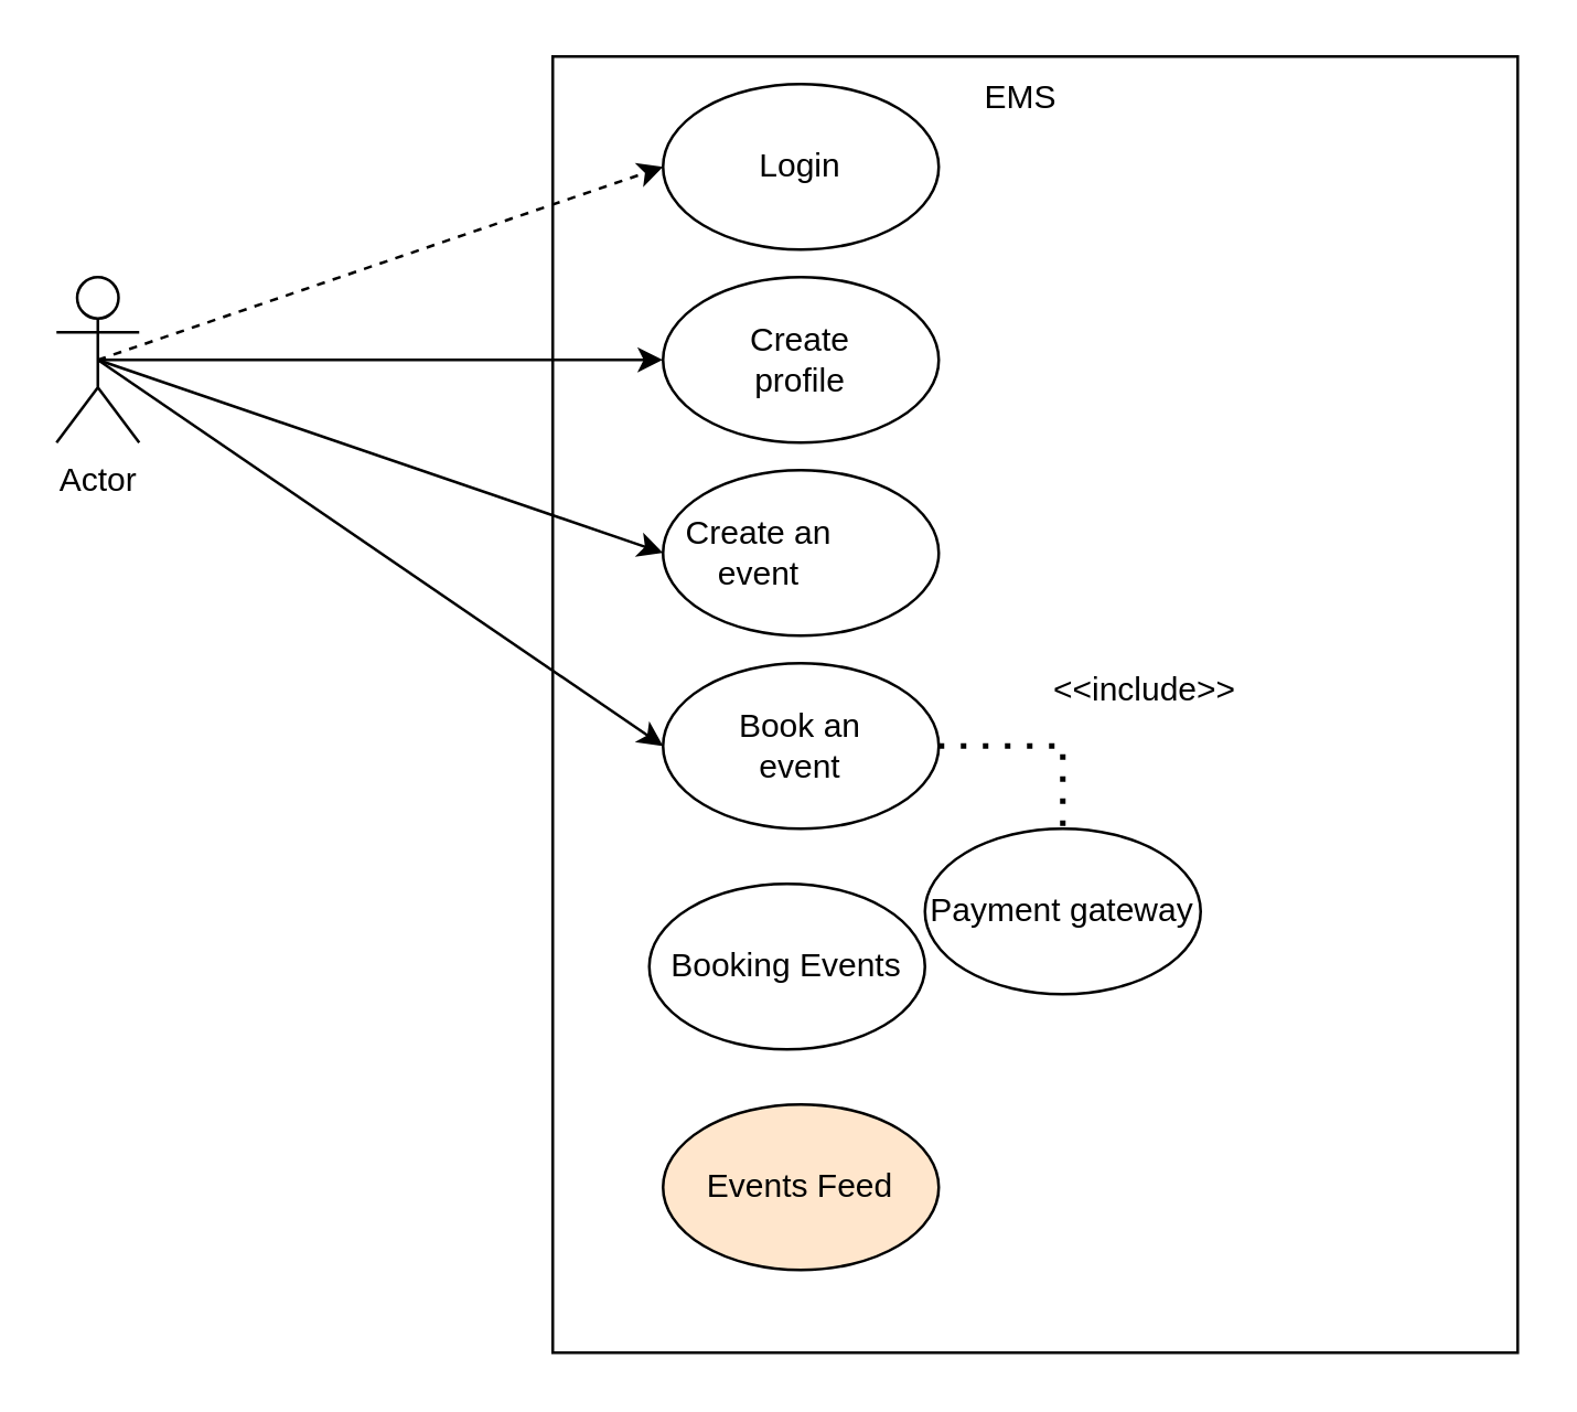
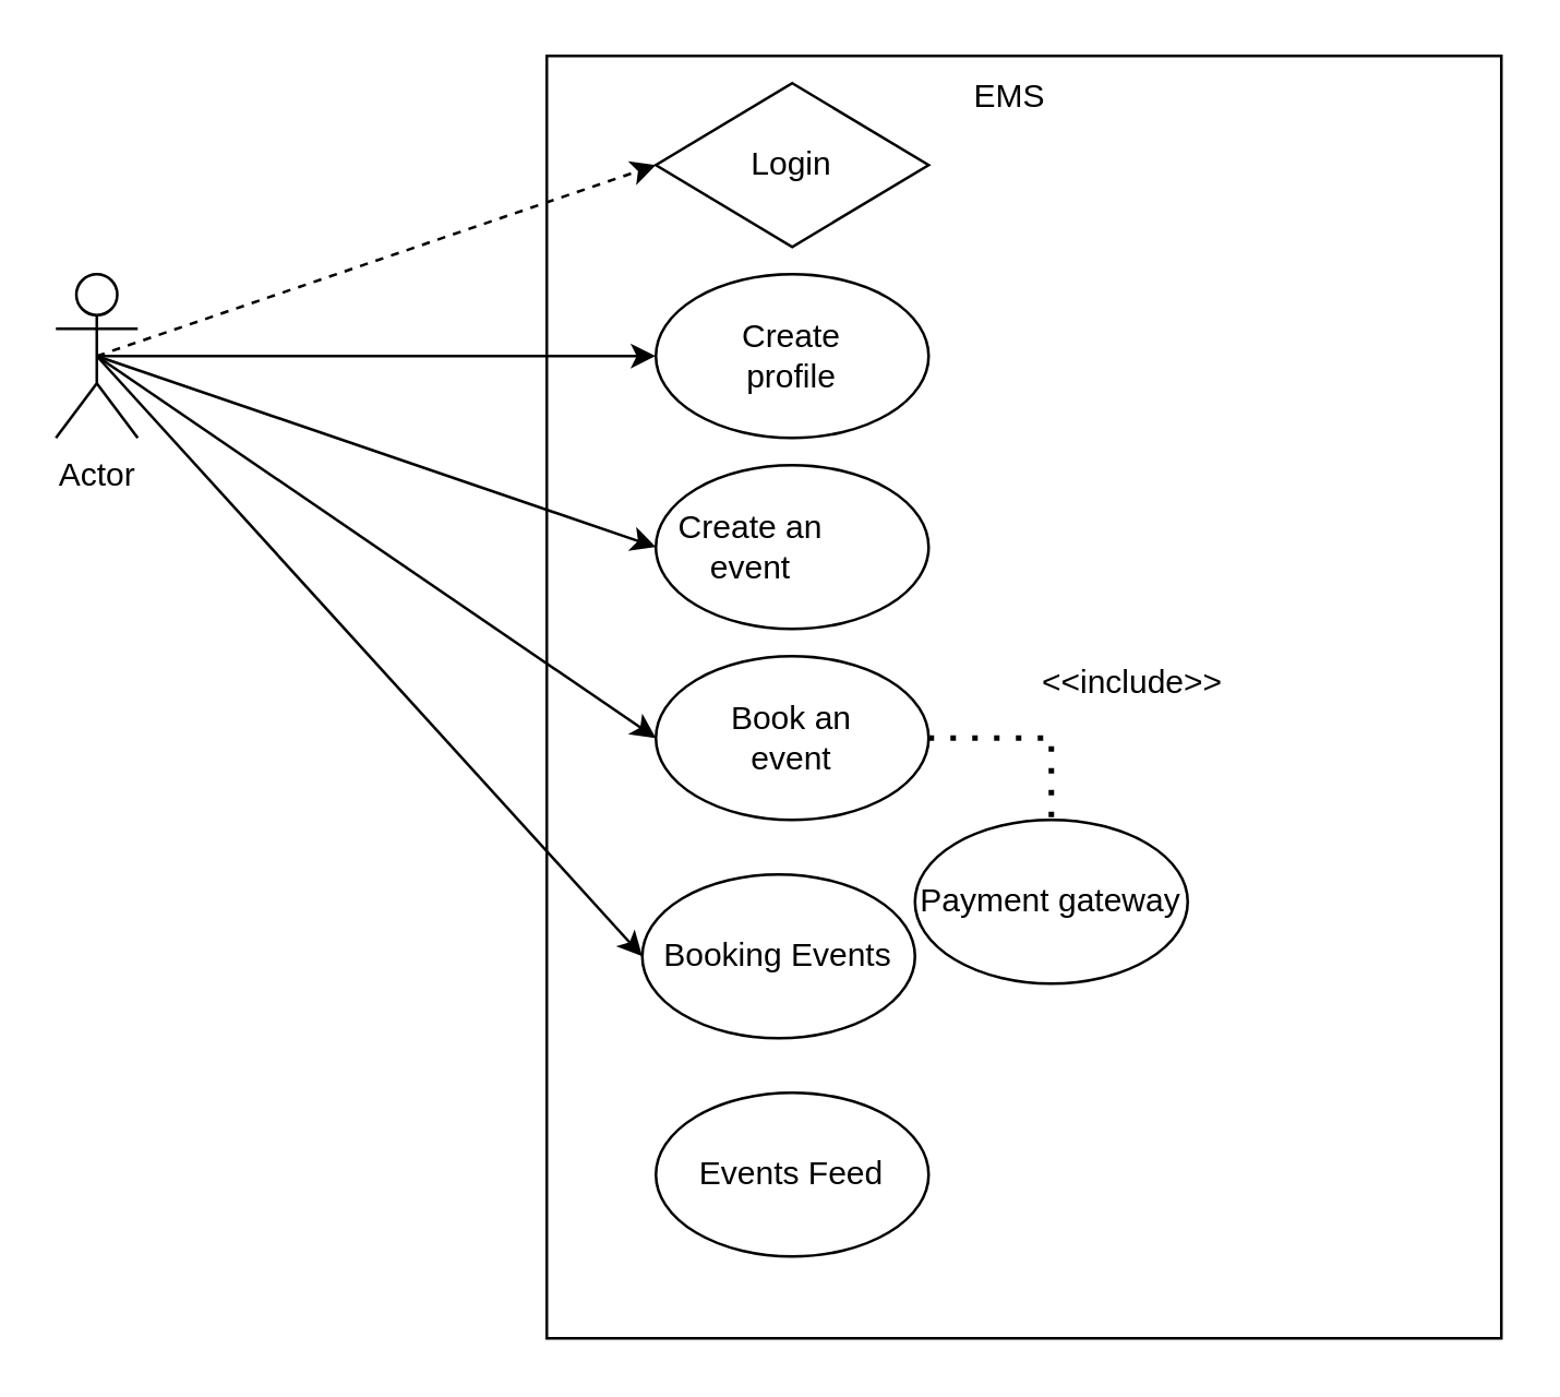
- <mxCell id="17" value="Login" style="ellipse;whiteSpace=wrap;html=1;" vertex="1" parent="1"><mxGeometry x="240" y="30" width="100" height="60" as="geometry" /></mxCell>
+ <mxCell id="17" value="Login" style="rhombus;whiteSpace=wrap;html=1;" vertex="1" parent="1"><mxGeometry x="240" y="30" width="100" height="60" as="geometry" /></mxCell>
+ <mxCell id="21" value="" style="endArrow=classic;html=1;rounded=0;exitX=0.5;exitY=0.5;exitDx=0;exitDy=0;exitPerimeter=0;entryX=0;entryY=0.5;entryDx=0;entryDy=0;" edge="1" parent="1" source="6" target="20"><mxGeometry width="50" height="50" relative="1" as="geometry"><mxPoint x="45" y="140" as="sourcePoint" /><mxPoint x="250" y="280" as="targetPoint" /></mxGeometry></mxCell>
- <mxCell id="19" value="Events Feed" style="ellipse;whiteSpace=wrap;html=1;fillColor=#ffe6cc;" vertex="1" parent="1"><mxGeometry x="240" y="400" width="100" height="60" as="geometry" /></mxCell>
+ <mxCell id="19" value="Events Feed" style="ellipse;whiteSpace=wrap;html=1;" vertex="1" parent="1"><mxGeometry x="240" y="400" width="100" height="60" as="geometry" /></mxCell>
